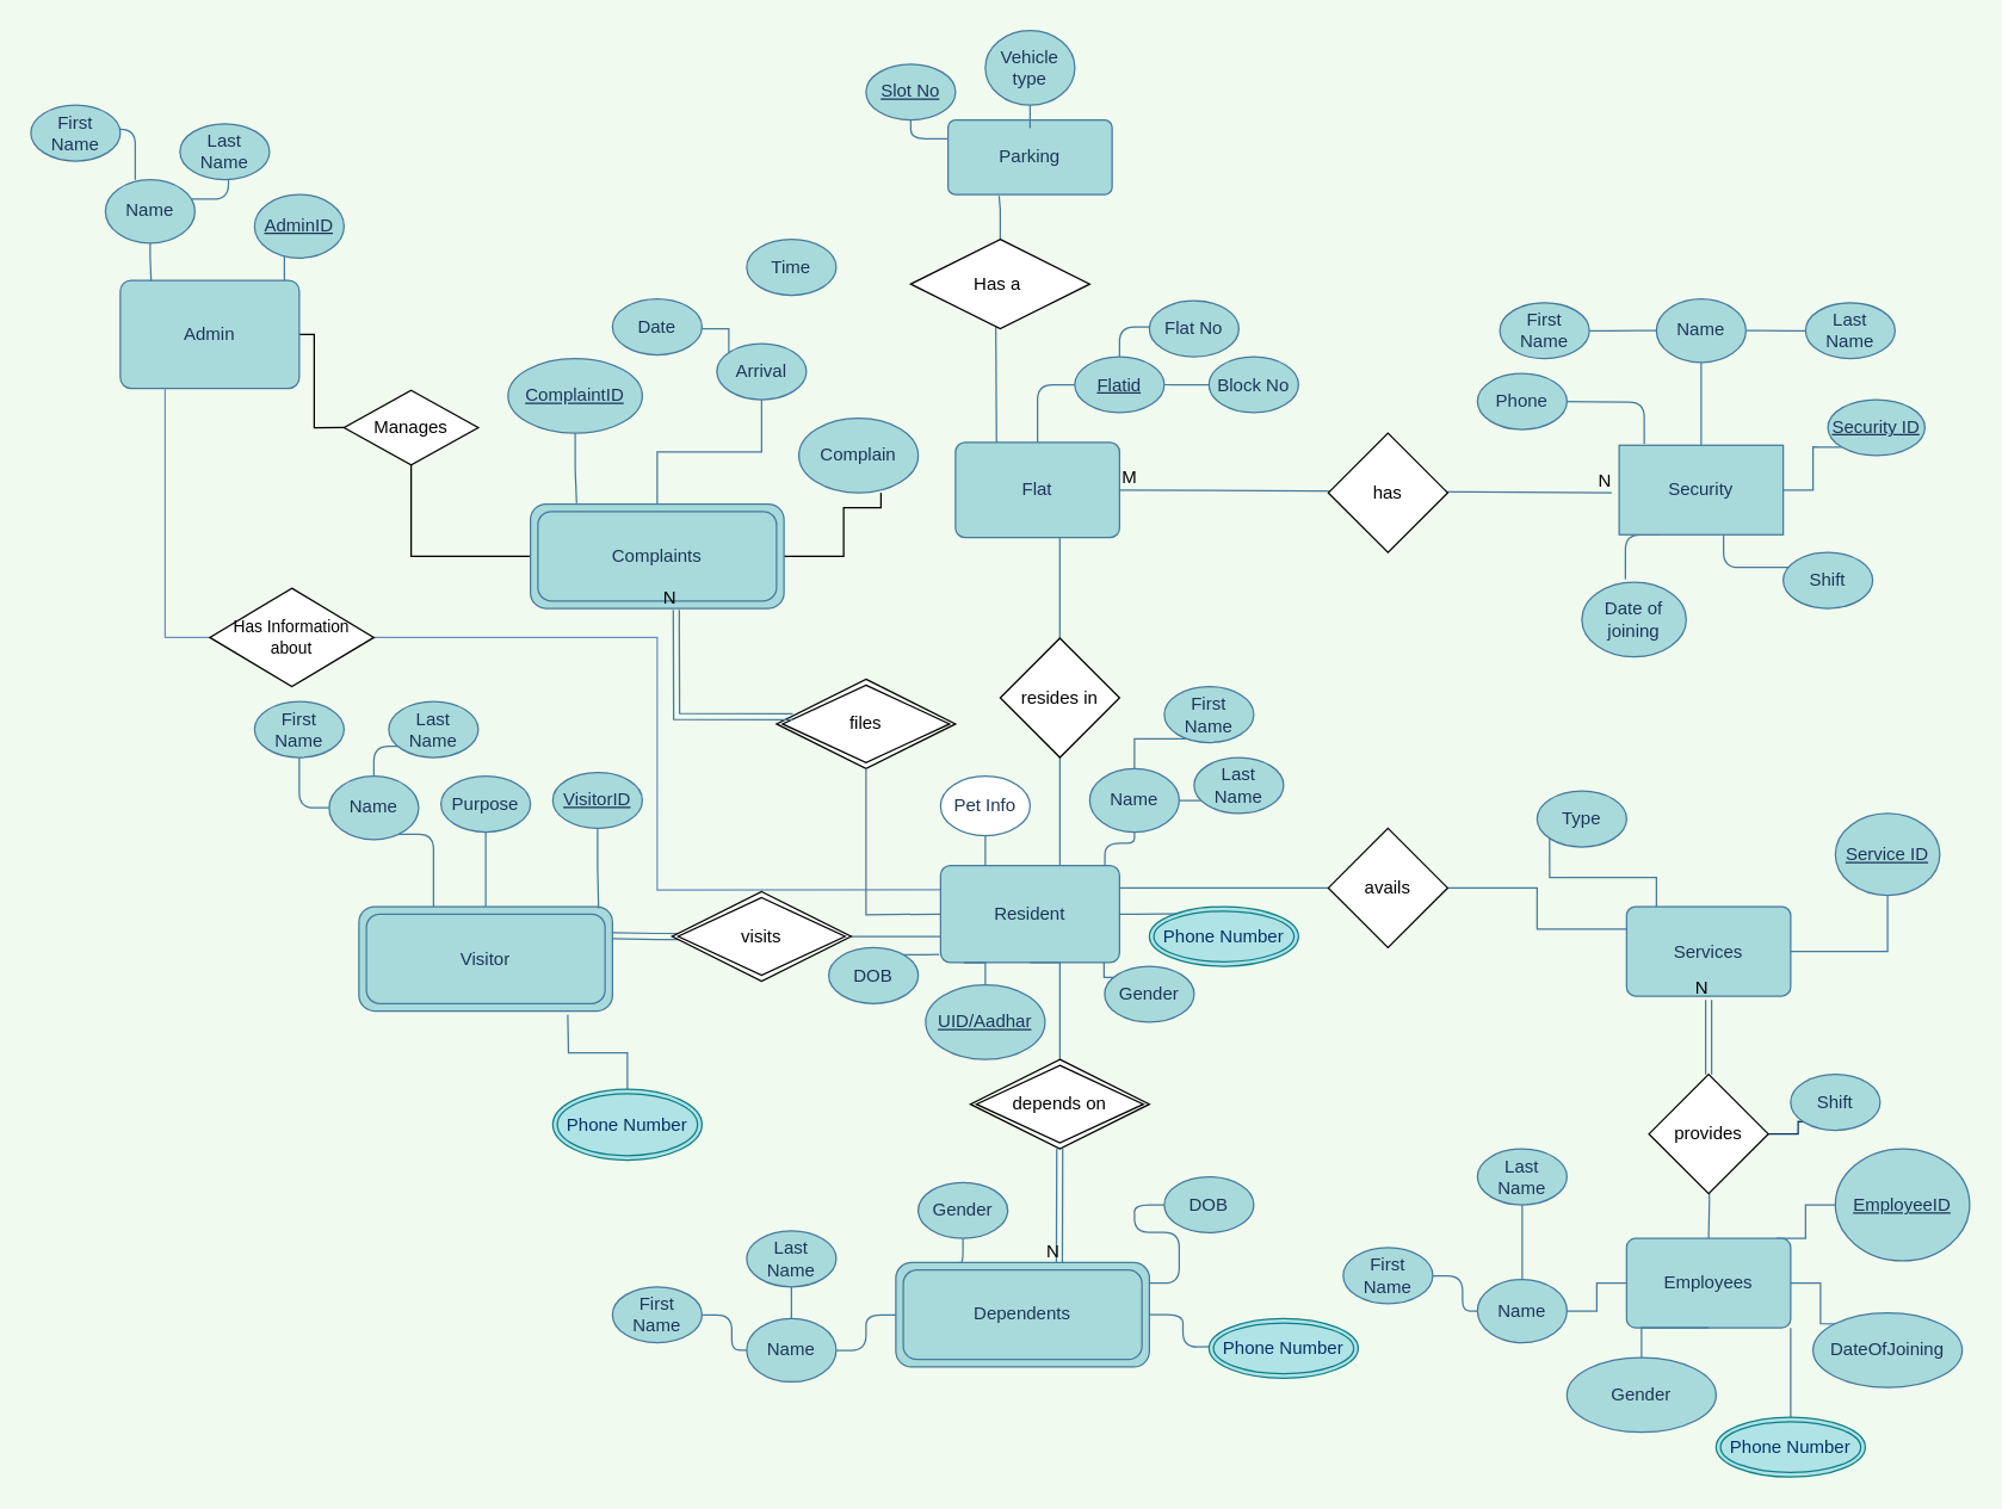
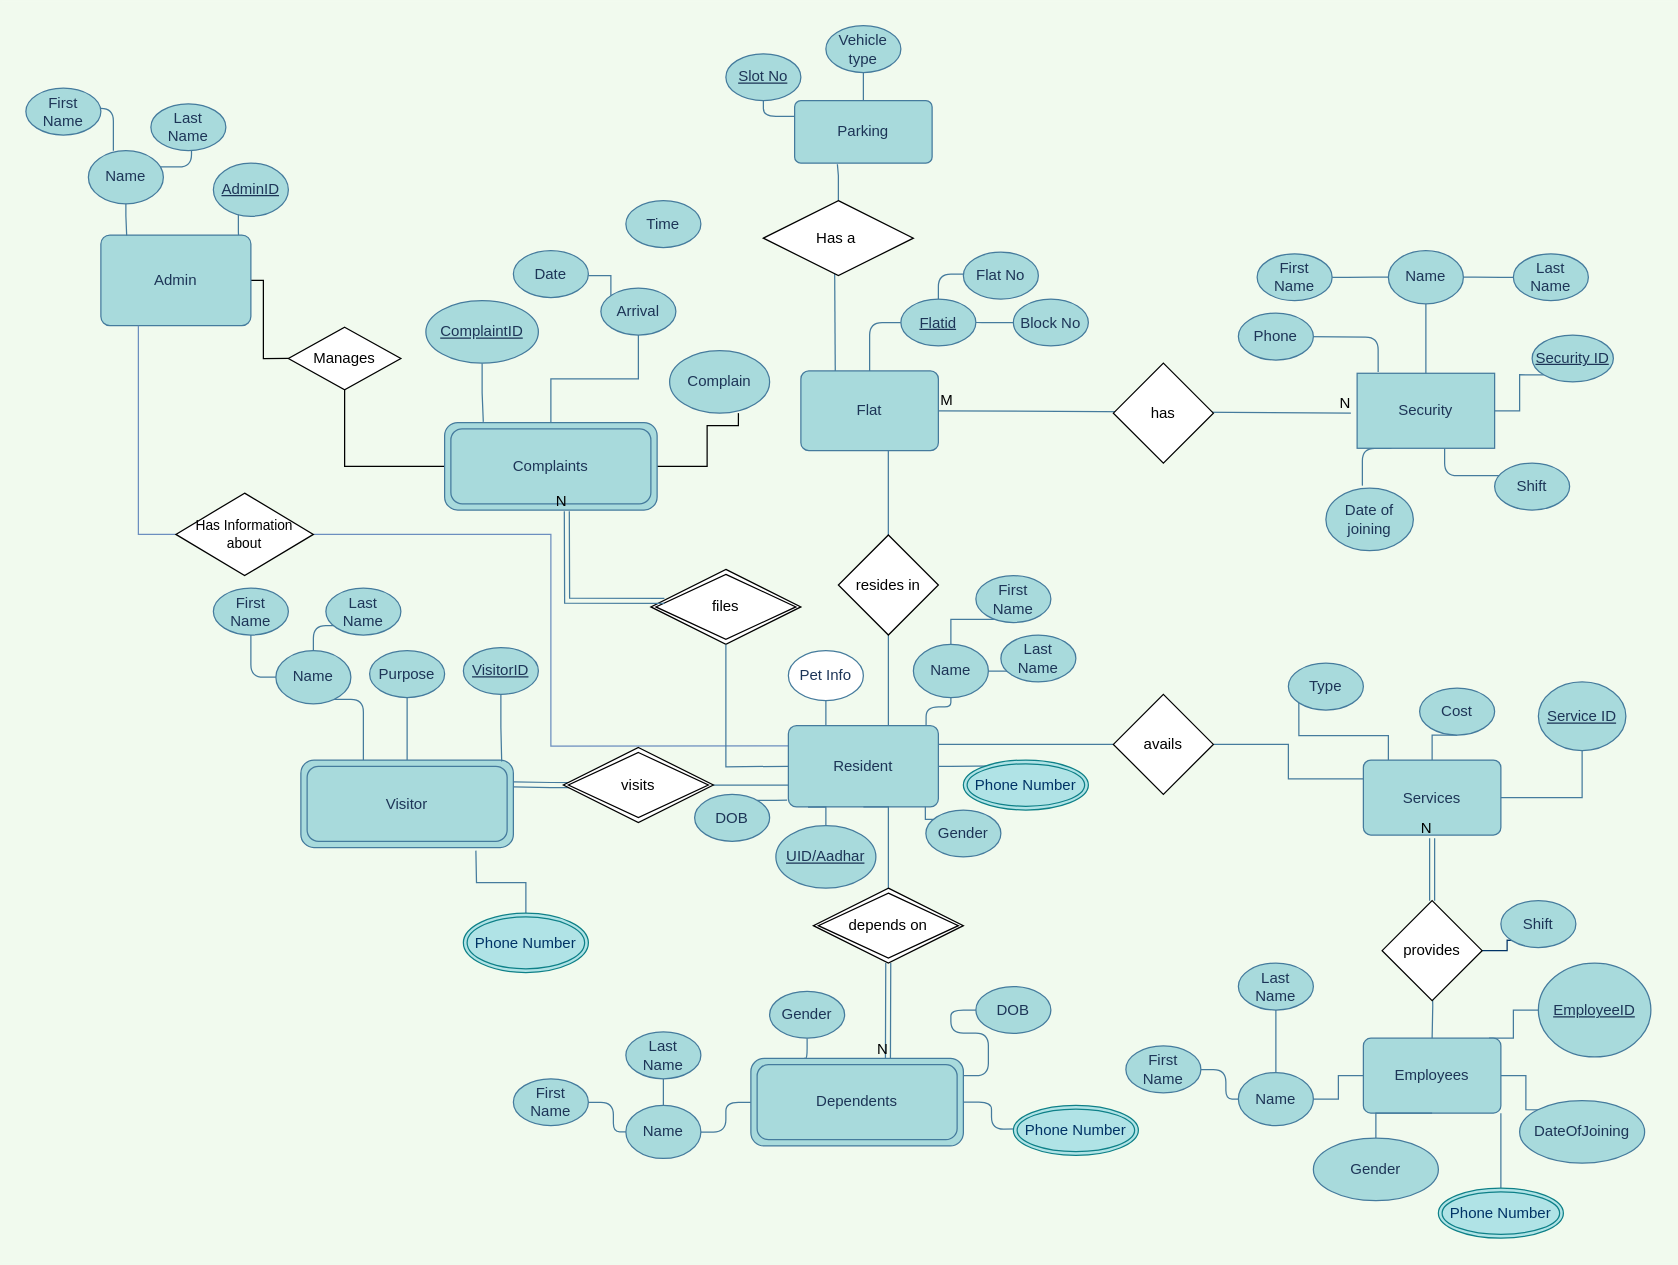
- <mxCell id="48" value="Vehicle type" style="ellipse;whiteSpace=wrap;html=1;align=center;fillColor=#A8DADC;strokeColor=#457B9D;fontColor=#1D3557;rounded=1;" parent="1" vertex="1"><mxGeometry x="660" y="20" width="60" height="50" as="geometry" /></mxCell>
+ <mxCell id="48" value="Vehicle type" style="ellipse;whiteSpace=wrap;html=1;align=center;fillColor=#A8DADC;strokeColor=#457B9D;fontColor=#1D3557;rounded=1;" parent="1" vertex="1"><mxGeometry x="660" y="20" width="60" height="37.5" as="geometry" /></mxCell>
+ <mxCell id="60" value="Cost" style="ellipse;whiteSpace=wrap;html=1;align=center;fillColor=#A8DADC;strokeColor=#457B9D;fontColor=#1D3557;rounded=1;" parent="1" vertex="1"><mxGeometry x="1135" y="550" width="60" height="37.5" as="geometry" /></mxCell>
+ <mxCell id="52" style="edgeStyle=orthogonalEdgeStyle;rounded=0;orthogonalLoop=1;jettySize=auto;html=1;endArrow=none;endFill=0;strokeColor=#457B9D;" parent="1" source="54" target="60" edge="1"><mxGeometry relative="1" as="geometry" /></mxCell>
